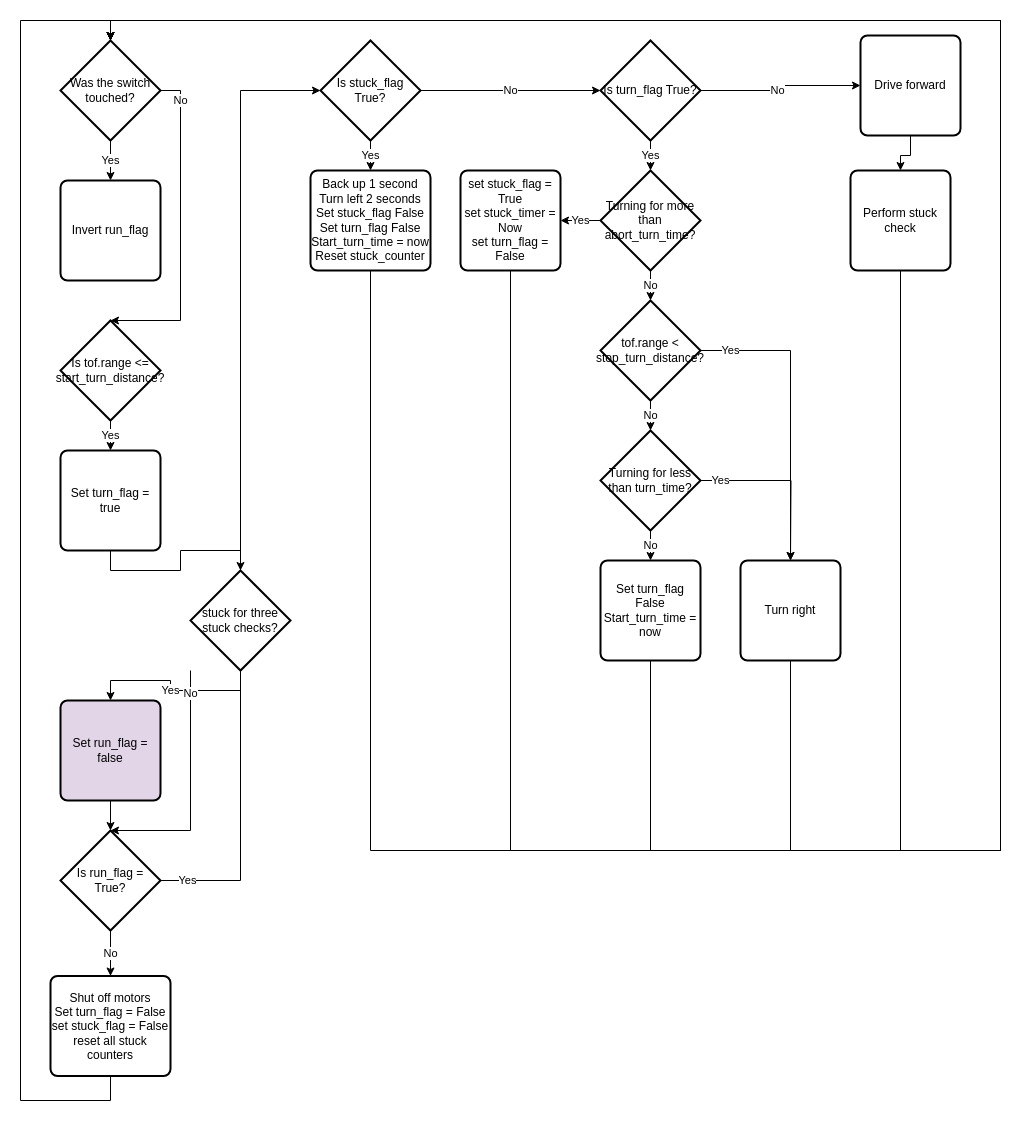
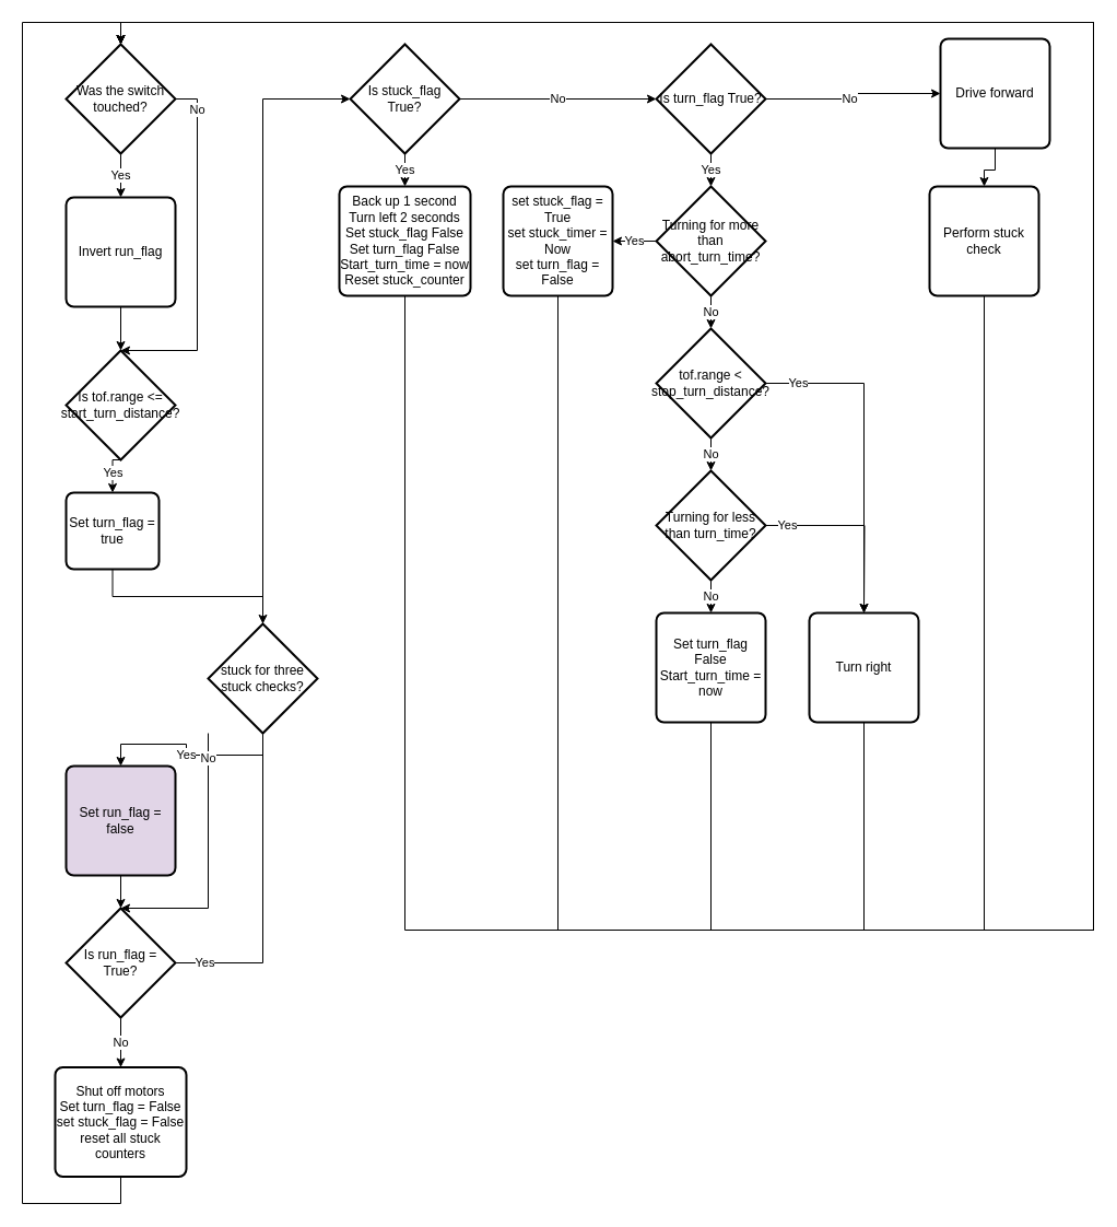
+ <mxCell id="5" style="edgeStyle=orthogonalEdgeStyle;rounded=0;orthogonalLoop=1;jettySize=auto;html=1;exitX=0.5;exitY=1;exitDx=0;exitDy=0;entryX=0.5;entryY=0;entryDx=0;entryDy=0;entryPerimeter=0;" edge="1" parent="1" source="6" target="8"><mxGeometry relative="1" as="geometry" /></mxCell>
- <mxCell id="10" value="Set turn_flag = true" style="rounded=1;whiteSpace=wrap;html=1;absoluteArcSize=1;arcSize=14;strokeWidth=2;" vertex="1" parent="1"><mxGeometry x="60" y="450" width="100" height="100" as="geometry" /></mxCell>
+ <mxCell id="10" value="Set turn_flag = true" style="rounded=1;whiteSpace=wrap;html=1;absoluteArcSize=1;arcSize=14;strokeWidth=2;" vertex="1" parent="1"><mxGeometry x="60" y="450" width="85" height="70" as="geometry" /></mxCell>
